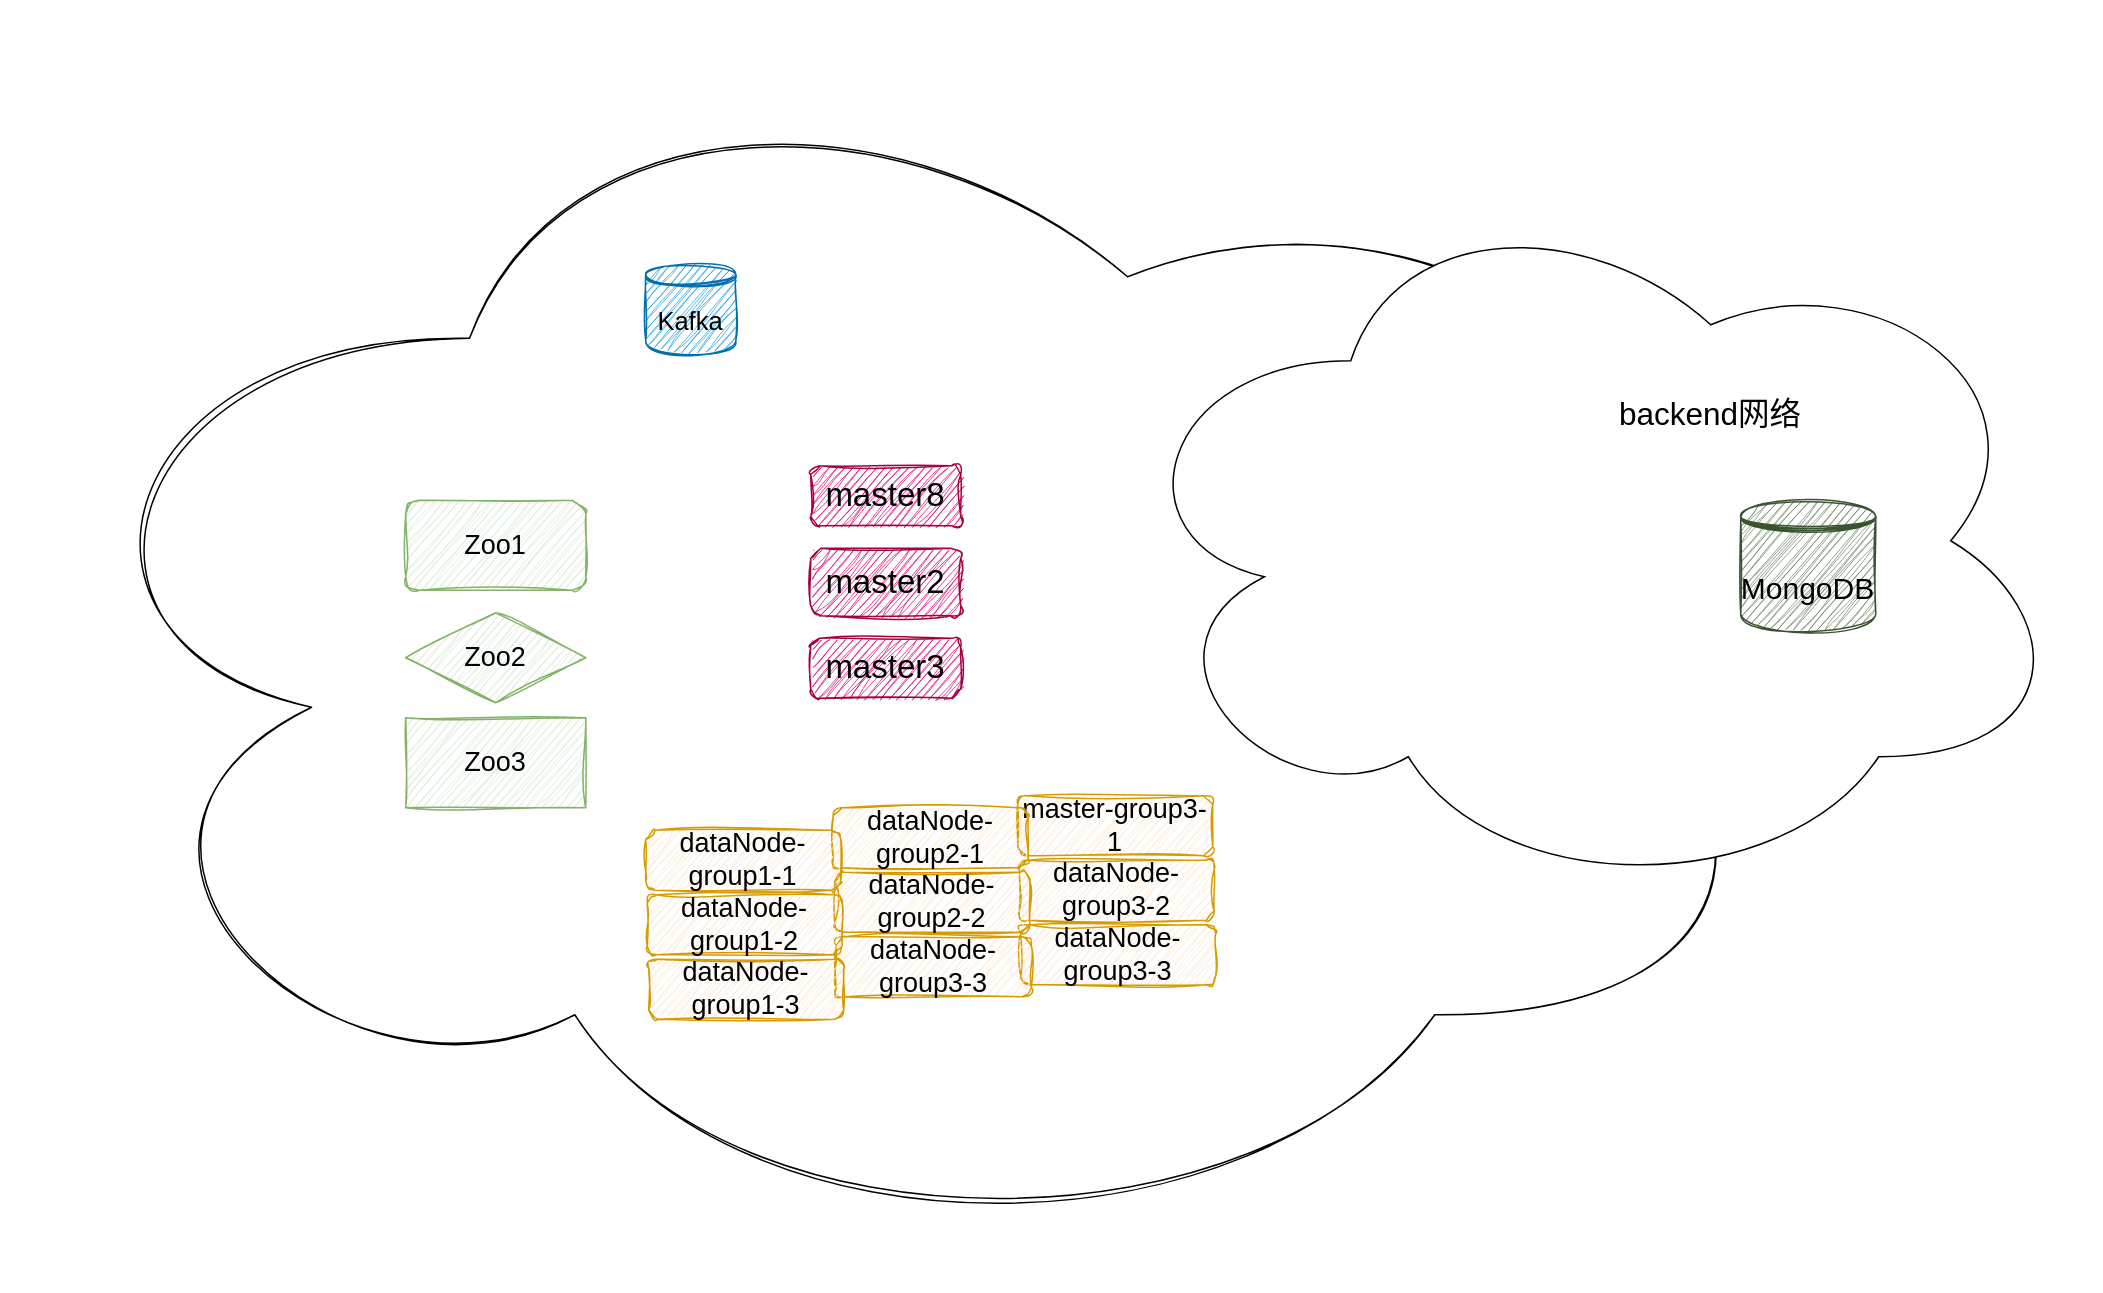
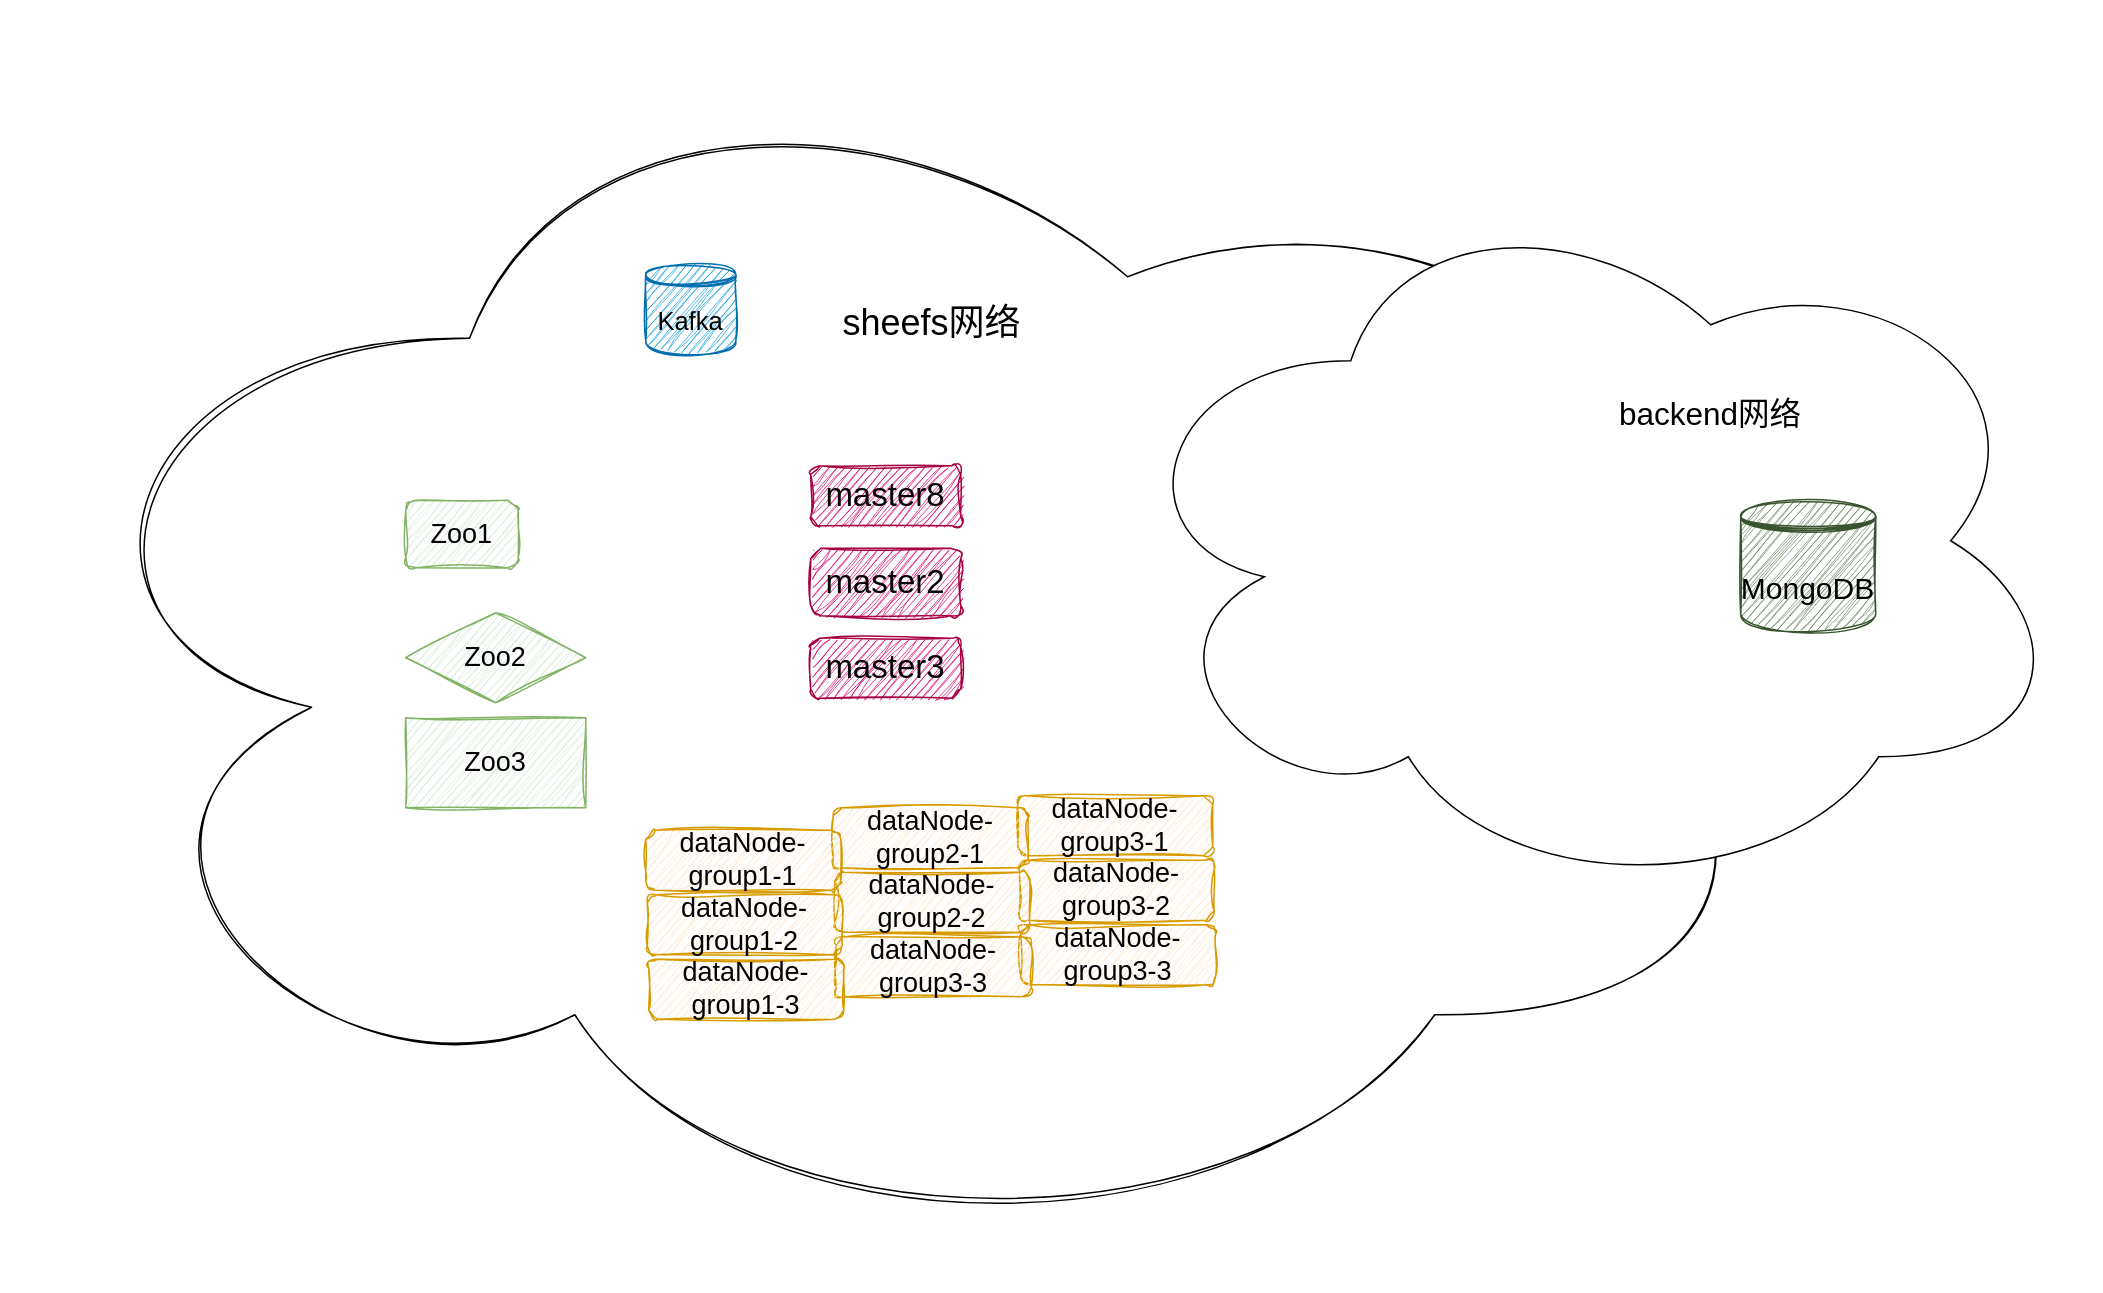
+ <mxCell id="10" value="&lt;font style=&quot;font-size: 24px;&quot;&gt;sheefs网络&lt;/font&gt;" style="text;html=1;strokeColor=none;fillColor=none;align=center;verticalAlign=middle;whiteSpace=wrap;rounded=0;sketch=1;curveFitting=1;jiggle=2;" vertex="1" parent="1"><mxGeometry x="526" y="200" width="190" height="30" as="geometry" /></mxCell>
- <mxCell id="17" value="Zoo1" style="rounded=1;whiteSpace=wrap;html=1;sketch=1;curveFitting=1;jiggle=2;fontSize=18;fillColor=#d5e8d4;strokeColor=#82b366;" vertex="1" parent="1"><mxGeometry x="270" y="333" width="120" height="60" as="geometry" /></mxCell>
+ <mxCell id="17" value="Zoo1" style="rounded=1;whiteSpace=wrap;html=1;sketch=1;curveFitting=1;jiggle=2;fontSize=18;fillColor=#d5e8d4;strokeColor=#82b366;" vertex="1" parent="1"><mxGeometry x="270" y="333" width="75" height="45" as="geometry" /></mxCell>
- <mxCell id="4" value="master-group3-1" style="rounded=1;whiteSpace=wrap;html=1;sketch=1;curveFitting=1;jiggle=2;fontSize=18;fillColor=#ffe6cc;strokeColor=#d79b00;" vertex="1" parent="1"><mxGeometry x="678" y="530" width="130" height="40" as="geometry" /></mxCell>
+ <mxCell id="4" value="dataNode-group3-1" style="rounded=1;whiteSpace=wrap;html=1;sketch=1;curveFitting=1;jiggle=2;fontSize=18;fillColor=#ffe6cc;strokeColor=#d79b00;" vertex="1" parent="1"><mxGeometry x="678" y="530" width="130" height="40" as="geometry" /></mxCell>
